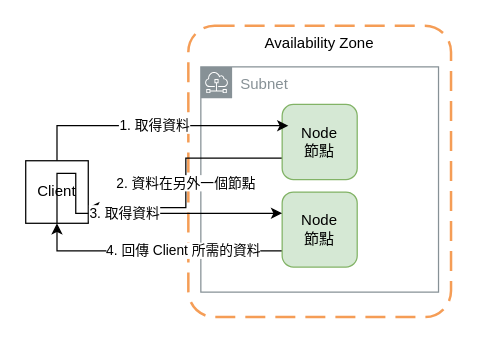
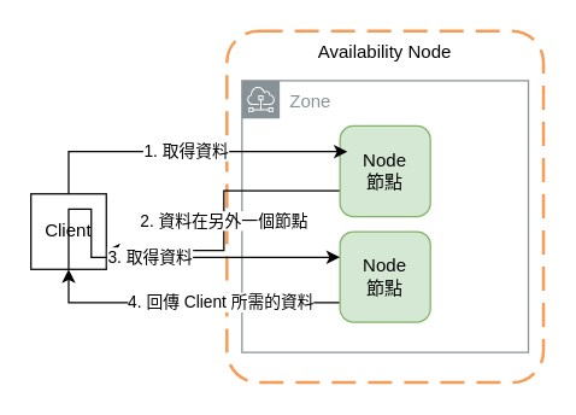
- <mxCell id="2" value="Availability Zone" style="rounded=1;arcSize=10;dashed=1;strokeColor=#F59D56;fillColor=none;gradientColor=none;dashPattern=8 4;strokeWidth=2;verticalAlign=top;" parent="1" vertex="1"><mxGeometry x="150" y="20" width="210" height="233" as="geometry" /></mxCell>
+ <mxCell id="2" value="Availability Node" style="rounded=1;arcSize=10;dashed=1;strokeColor=#F59D56;fillColor=none;gradientColor=none;dashPattern=8 4;strokeWidth=2;verticalAlign=top;" parent="1" vertex="1"><mxGeometry x="150" y="20" width="210" height="233" as="geometry" /></mxCell>
- <mxCell id="3" value="Subnet" style="sketch=0;outlineConnect=0;gradientColor=none;html=1;whiteSpace=wrap;fontSize=12;fontStyle=0;shape=mxgraph.aws4.group;grIcon=mxgraph.aws4.group_subnet;strokeColor=#879196;fillColor=none;verticalAlign=top;align=left;spacingLeft=30;fontColor=#879196;dashed=0;" parent="1" vertex="1"><mxGeometry x="160" y="53" width="190" height="180" as="geometry" /></mxCell>
+ <mxCell id="3" value="Zone" style="sketch=0;outlineConnect=0;gradientColor=none;html=1;whiteSpace=wrap;fontSize=12;fontStyle=0;shape=mxgraph.aws4.group;grIcon=mxgraph.aws4.group_subnet;strokeColor=#879196;fillColor=none;verticalAlign=top;align=left;spacingLeft=30;fontColor=#879196;dashed=0;" parent="1" vertex="1"><mxGeometry x="160" y="53" width="190" height="180" as="geometry" /></mxCell>
